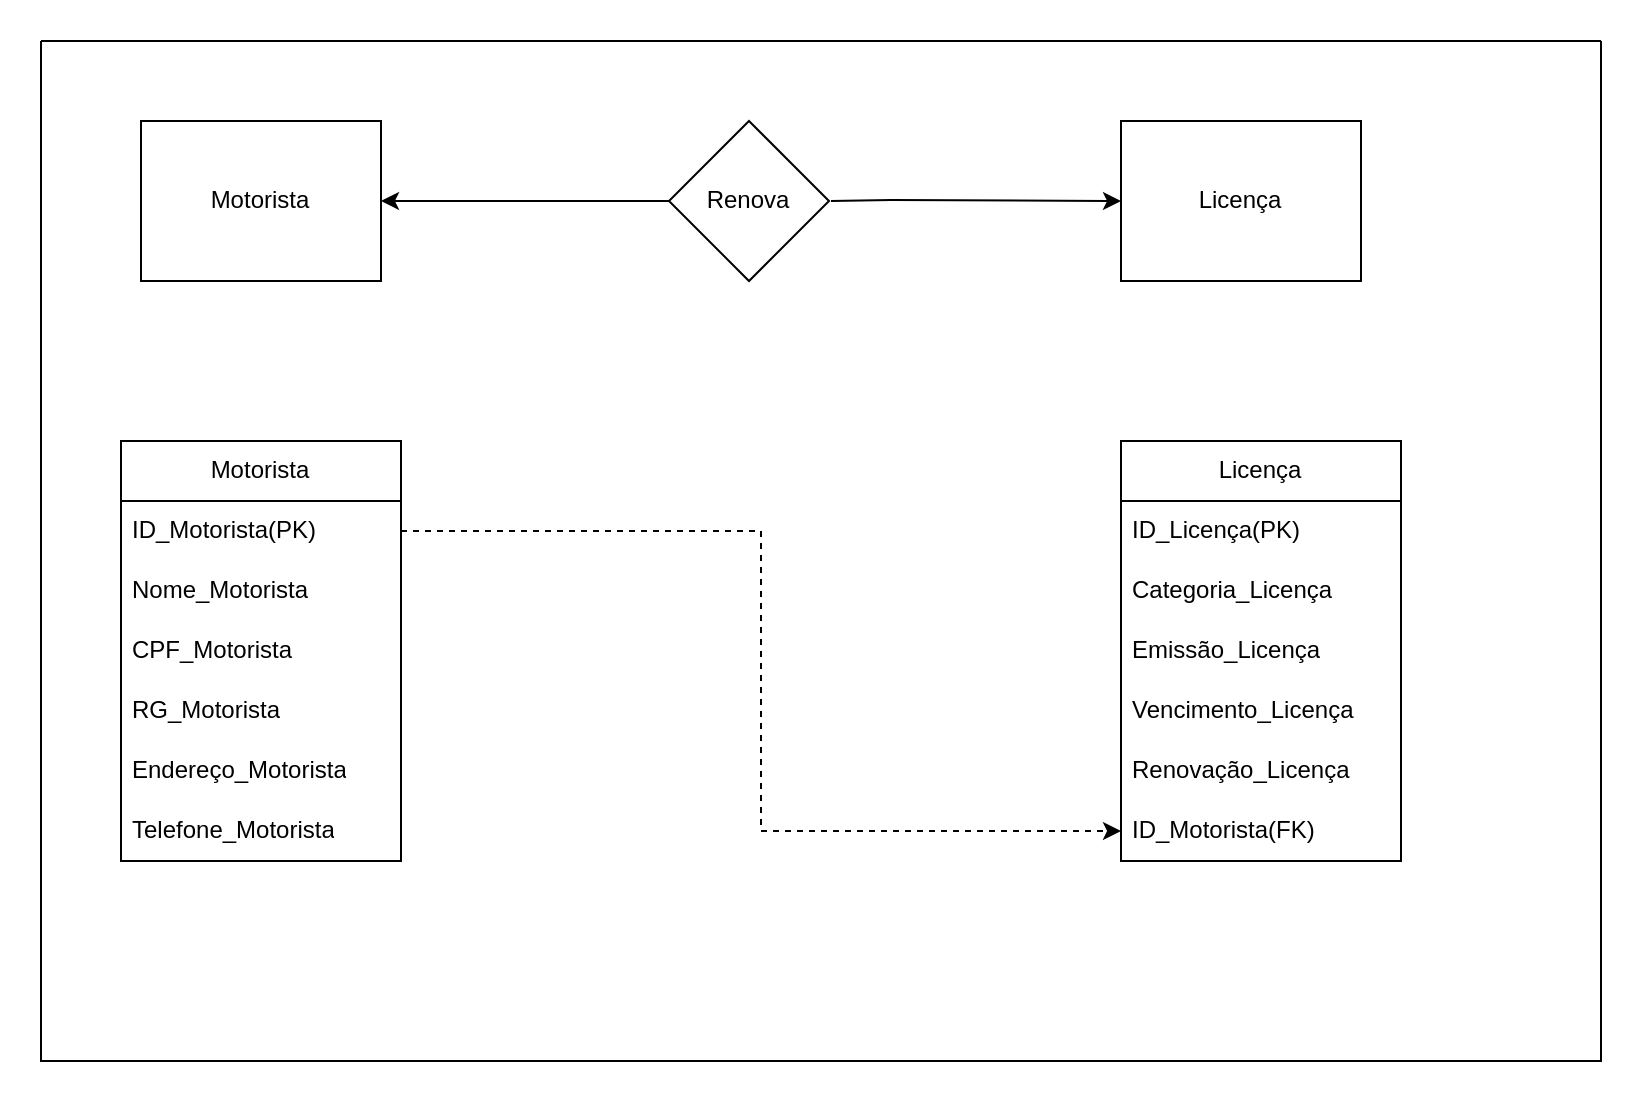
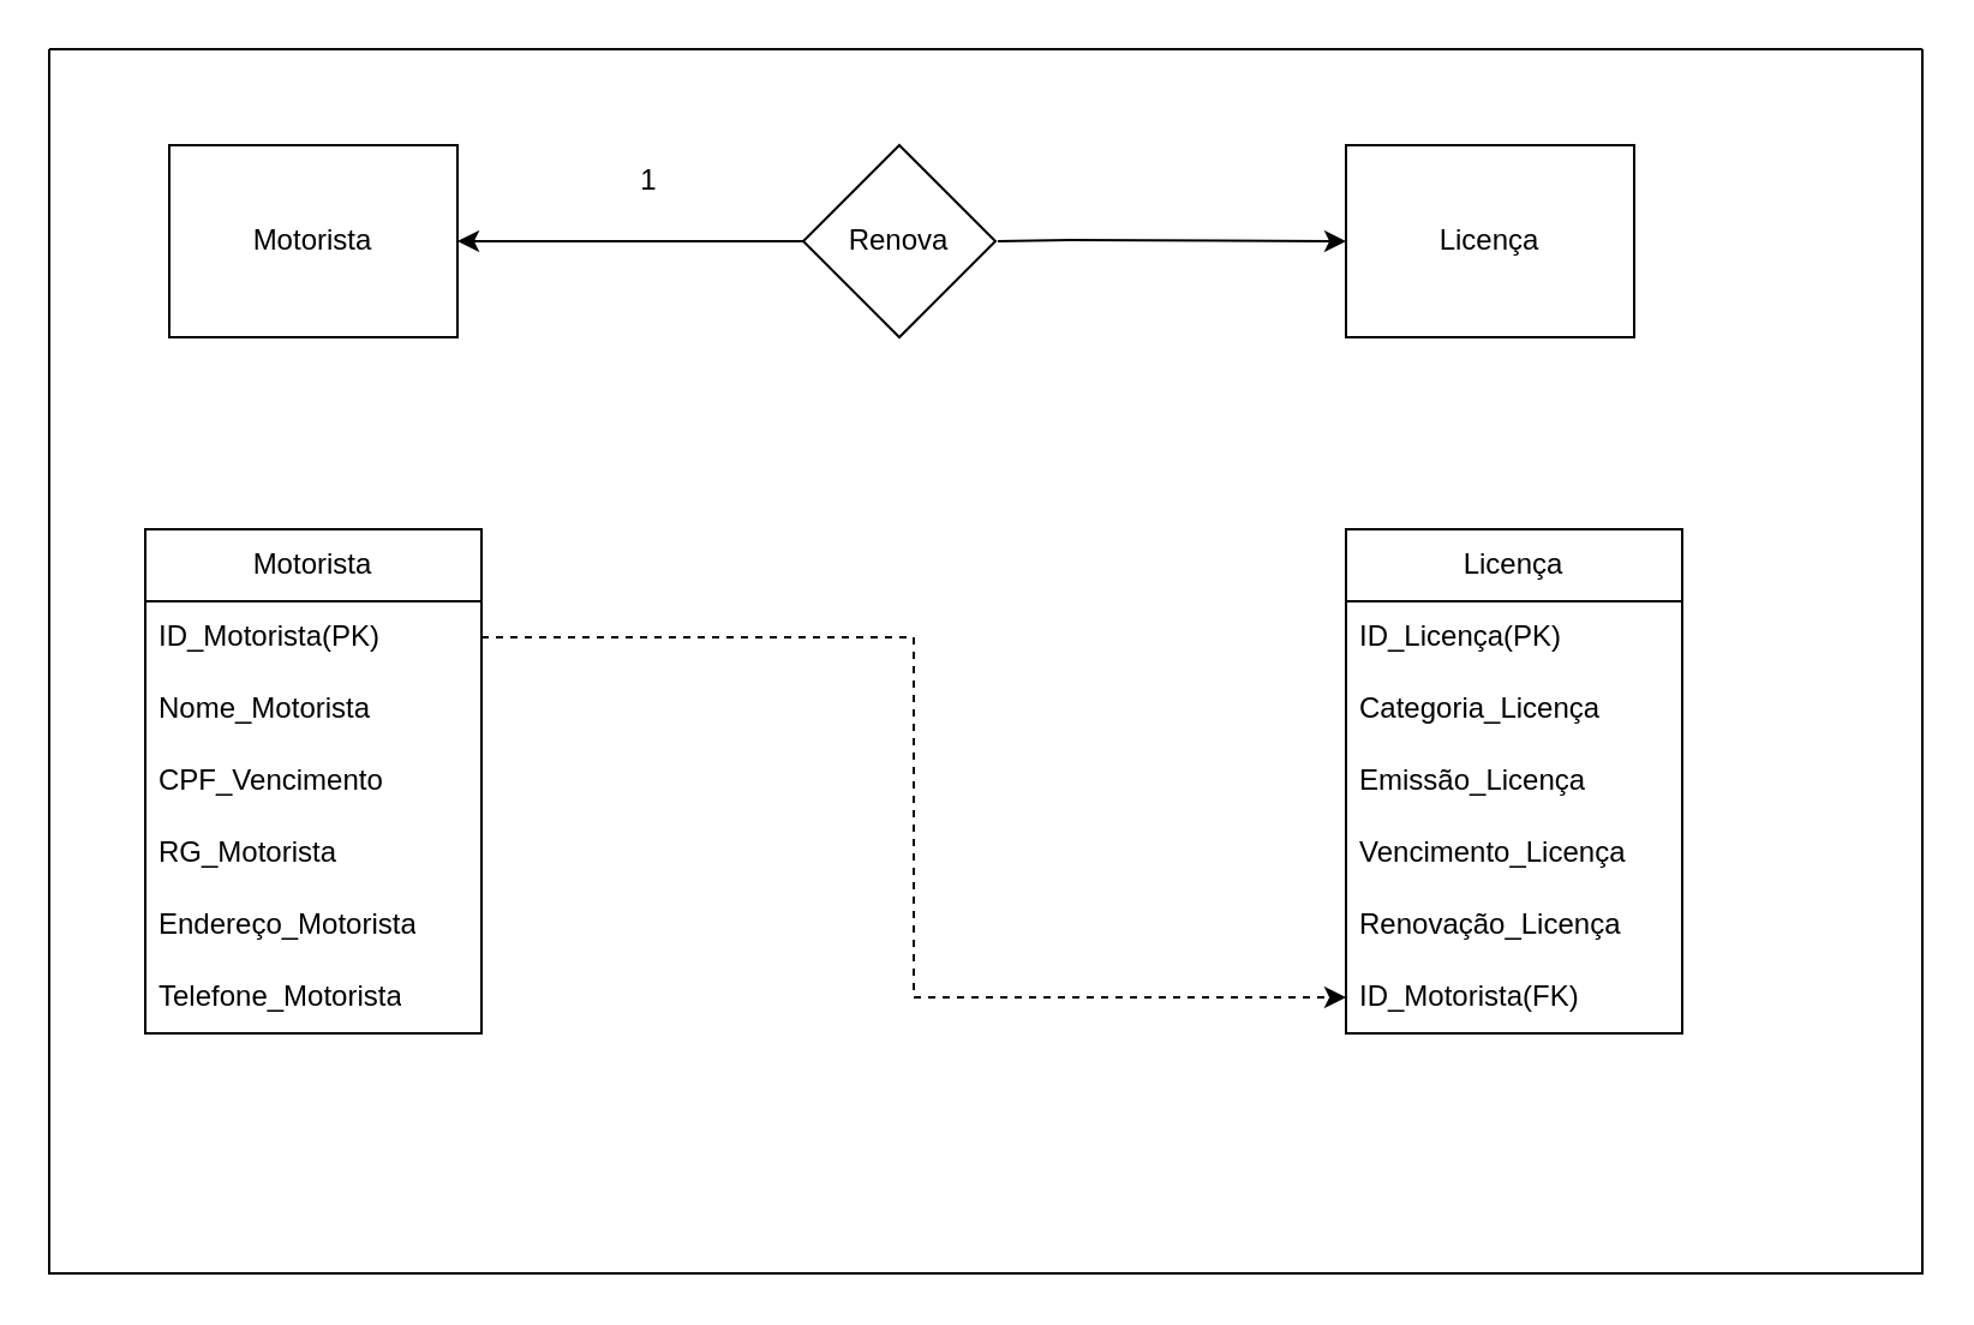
+ <mxCell id="25" value="1" style="text;html=1;strokeColor=none;fillColor=none;align=center;verticalAlign=middle;whiteSpace=wrap;rounded=0;" vertex="1" parent="2"><mxGeometry x="220" y="40" width="60" height="30" as="geometry" /></mxCell>
- <mxCell id="14" value="&lt;font style=&quot;vertical-align: inherit;&quot;&gt;&lt;font style=&quot;vertical-align: inherit;&quot;&gt;&lt;font style=&quot;vertical-align: inherit;&quot;&gt;&lt;font style=&quot;vertical-align: inherit;&quot;&gt;CPF_Motorista&lt;/font&gt;&lt;/font&gt;&lt;/font&gt;&lt;/font&gt;" style="text;strokeColor=none;fillColor=none;align=left;verticalAlign=middle;spacingLeft=4;spacingRight=4;overflow=hidden;points=[[0,0.5],[1,0.5]];portConstraint=eastwest;rotatable=0;whiteSpace=wrap;html=1;" vertex="1" parent="11"><mxGeometry y="90" width="140" height="30" as="geometry" /></mxCell>
+ <mxCell id="14" value="&lt;font style=&quot;vertical-align: inherit;&quot;&gt;&lt;font style=&quot;vertical-align: inherit;&quot;&gt;&lt;font style=&quot;vertical-align: inherit;&quot;&gt;&lt;font style=&quot;vertical-align: inherit;&quot;&gt;CPF_Vencimento&lt;/font&gt;&lt;/font&gt;&lt;/font&gt;&lt;/font&gt;" style="text;strokeColor=none;fillColor=none;align=left;verticalAlign=middle;spacingLeft=4;spacingRight=4;overflow=hidden;points=[[0,0.5],[1,0.5]];portConstraint=eastwest;rotatable=0;whiteSpace=wrap;html=1;" vertex="1" parent="11"><mxGeometry y="90" width="140" height="30" as="geometry" /></mxCell>
